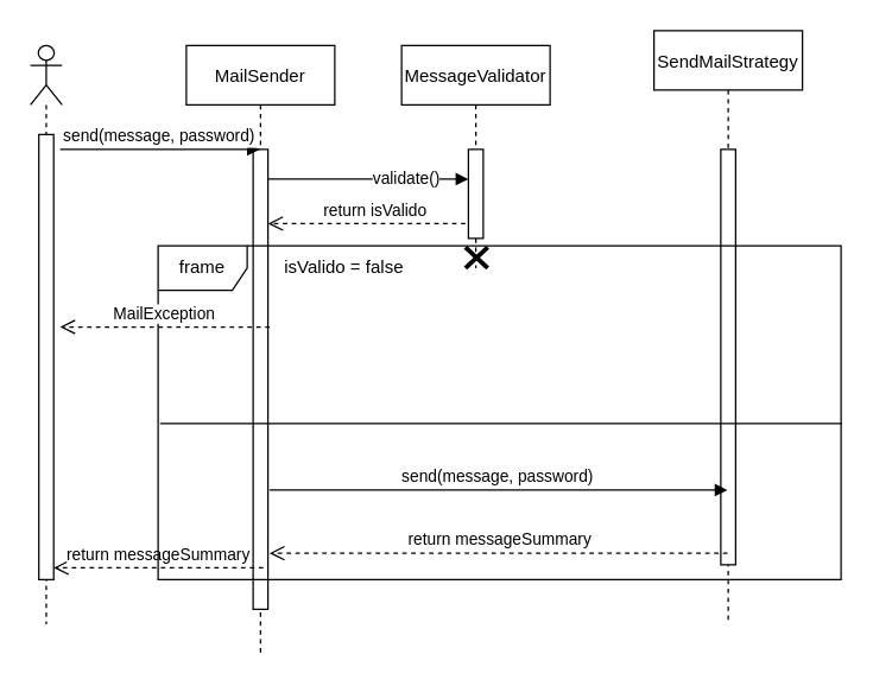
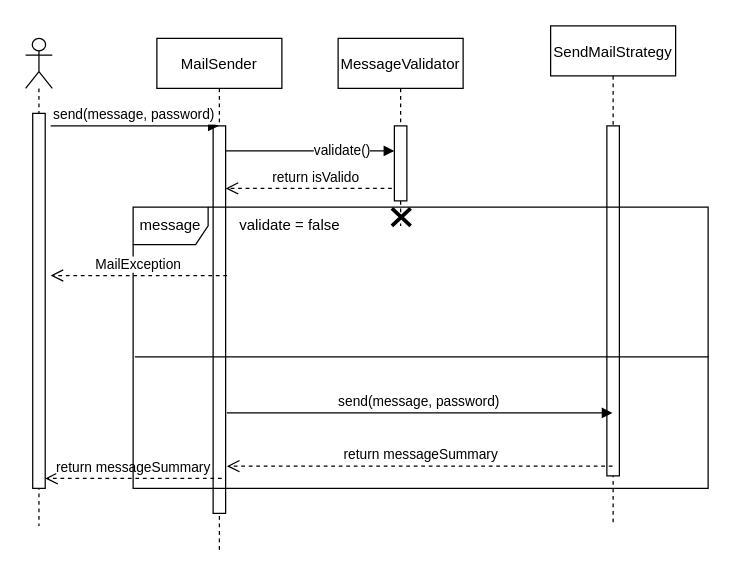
- <mxCell id="14" value="frame" style="shape=umlFrame;whiteSpace=wrap;html=1;" vertex="1" parent="13"><mxGeometry width="460" height="225.0" as="geometry" /></mxCell>
+ <mxCell id="14" value="message" style="shape=umlFrame;whiteSpace=wrap;html=1;" vertex="1" parent="13"><mxGeometry width="460" height="225.0" as="geometry" /></mxCell>
- <mxCell id="15" value="isValido = false" style="text;html=1;align=center;verticalAlign=middle;resizable=0;points=[];autosize=1;strokeColor=none;fillColor=none;" vertex="1" parent="13"><mxGeometry x="75" width="100" height="30" as="geometry" /></mxCell>
+ <mxCell id="15" value="validate = false" style="text;html=1;align=center;verticalAlign=middle;resizable=0;points=[];autosize=1;strokeColor=none;fillColor=none;" vertex="1" parent="13"><mxGeometry x="75" width="100" height="30" as="geometry" /></mxCell>
